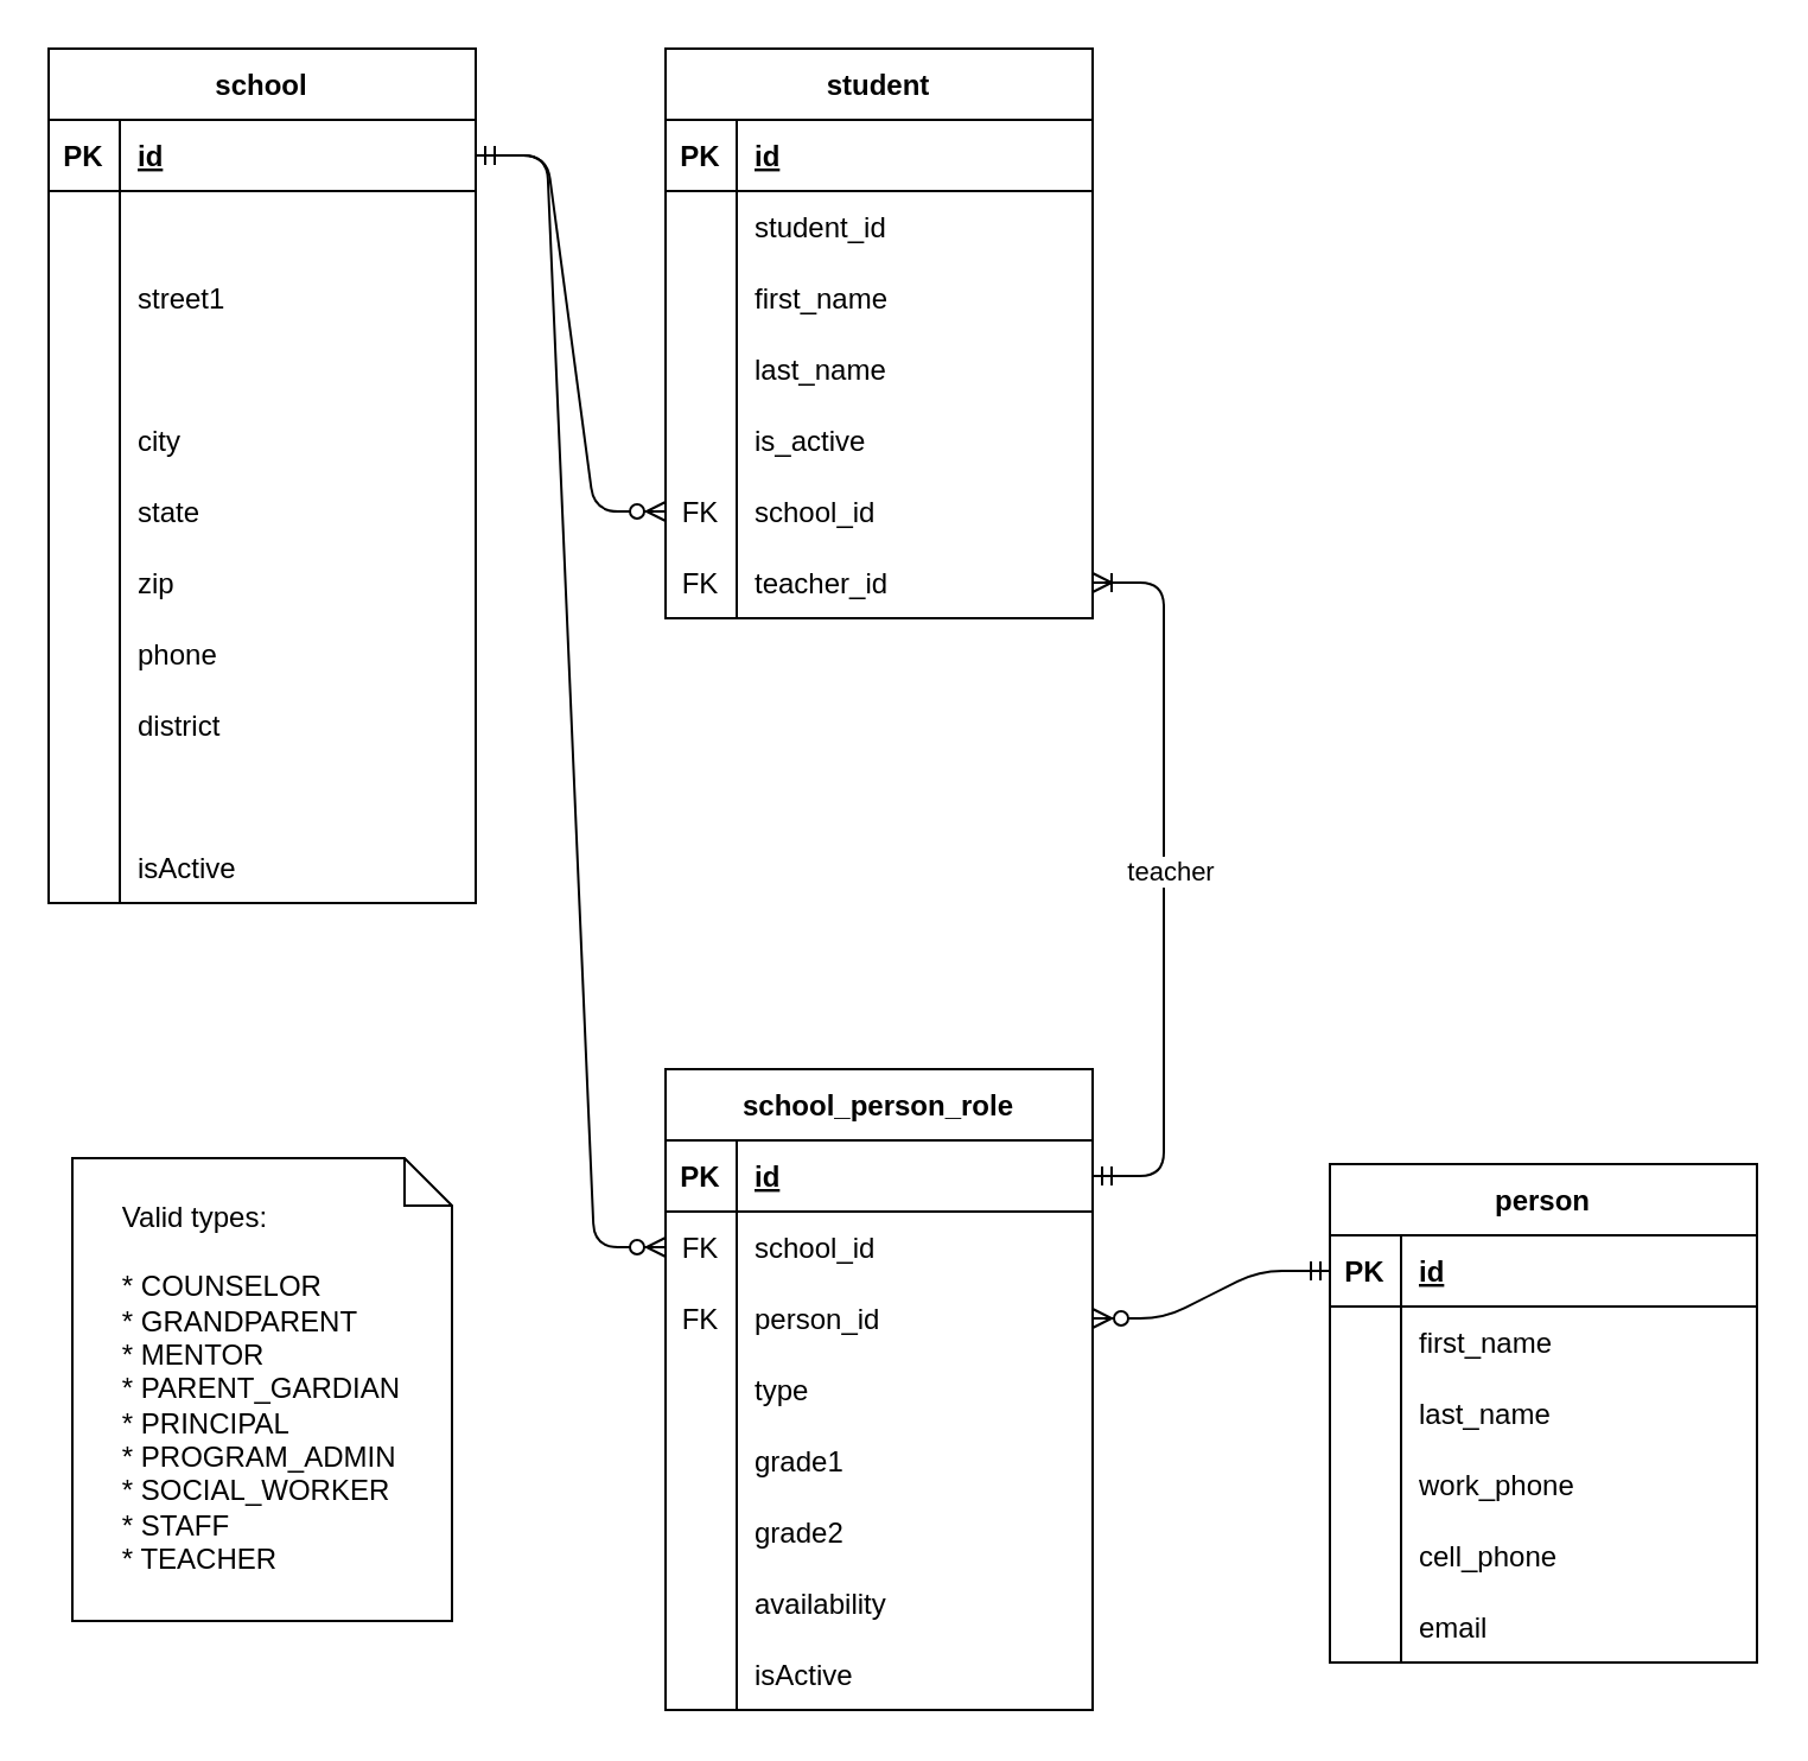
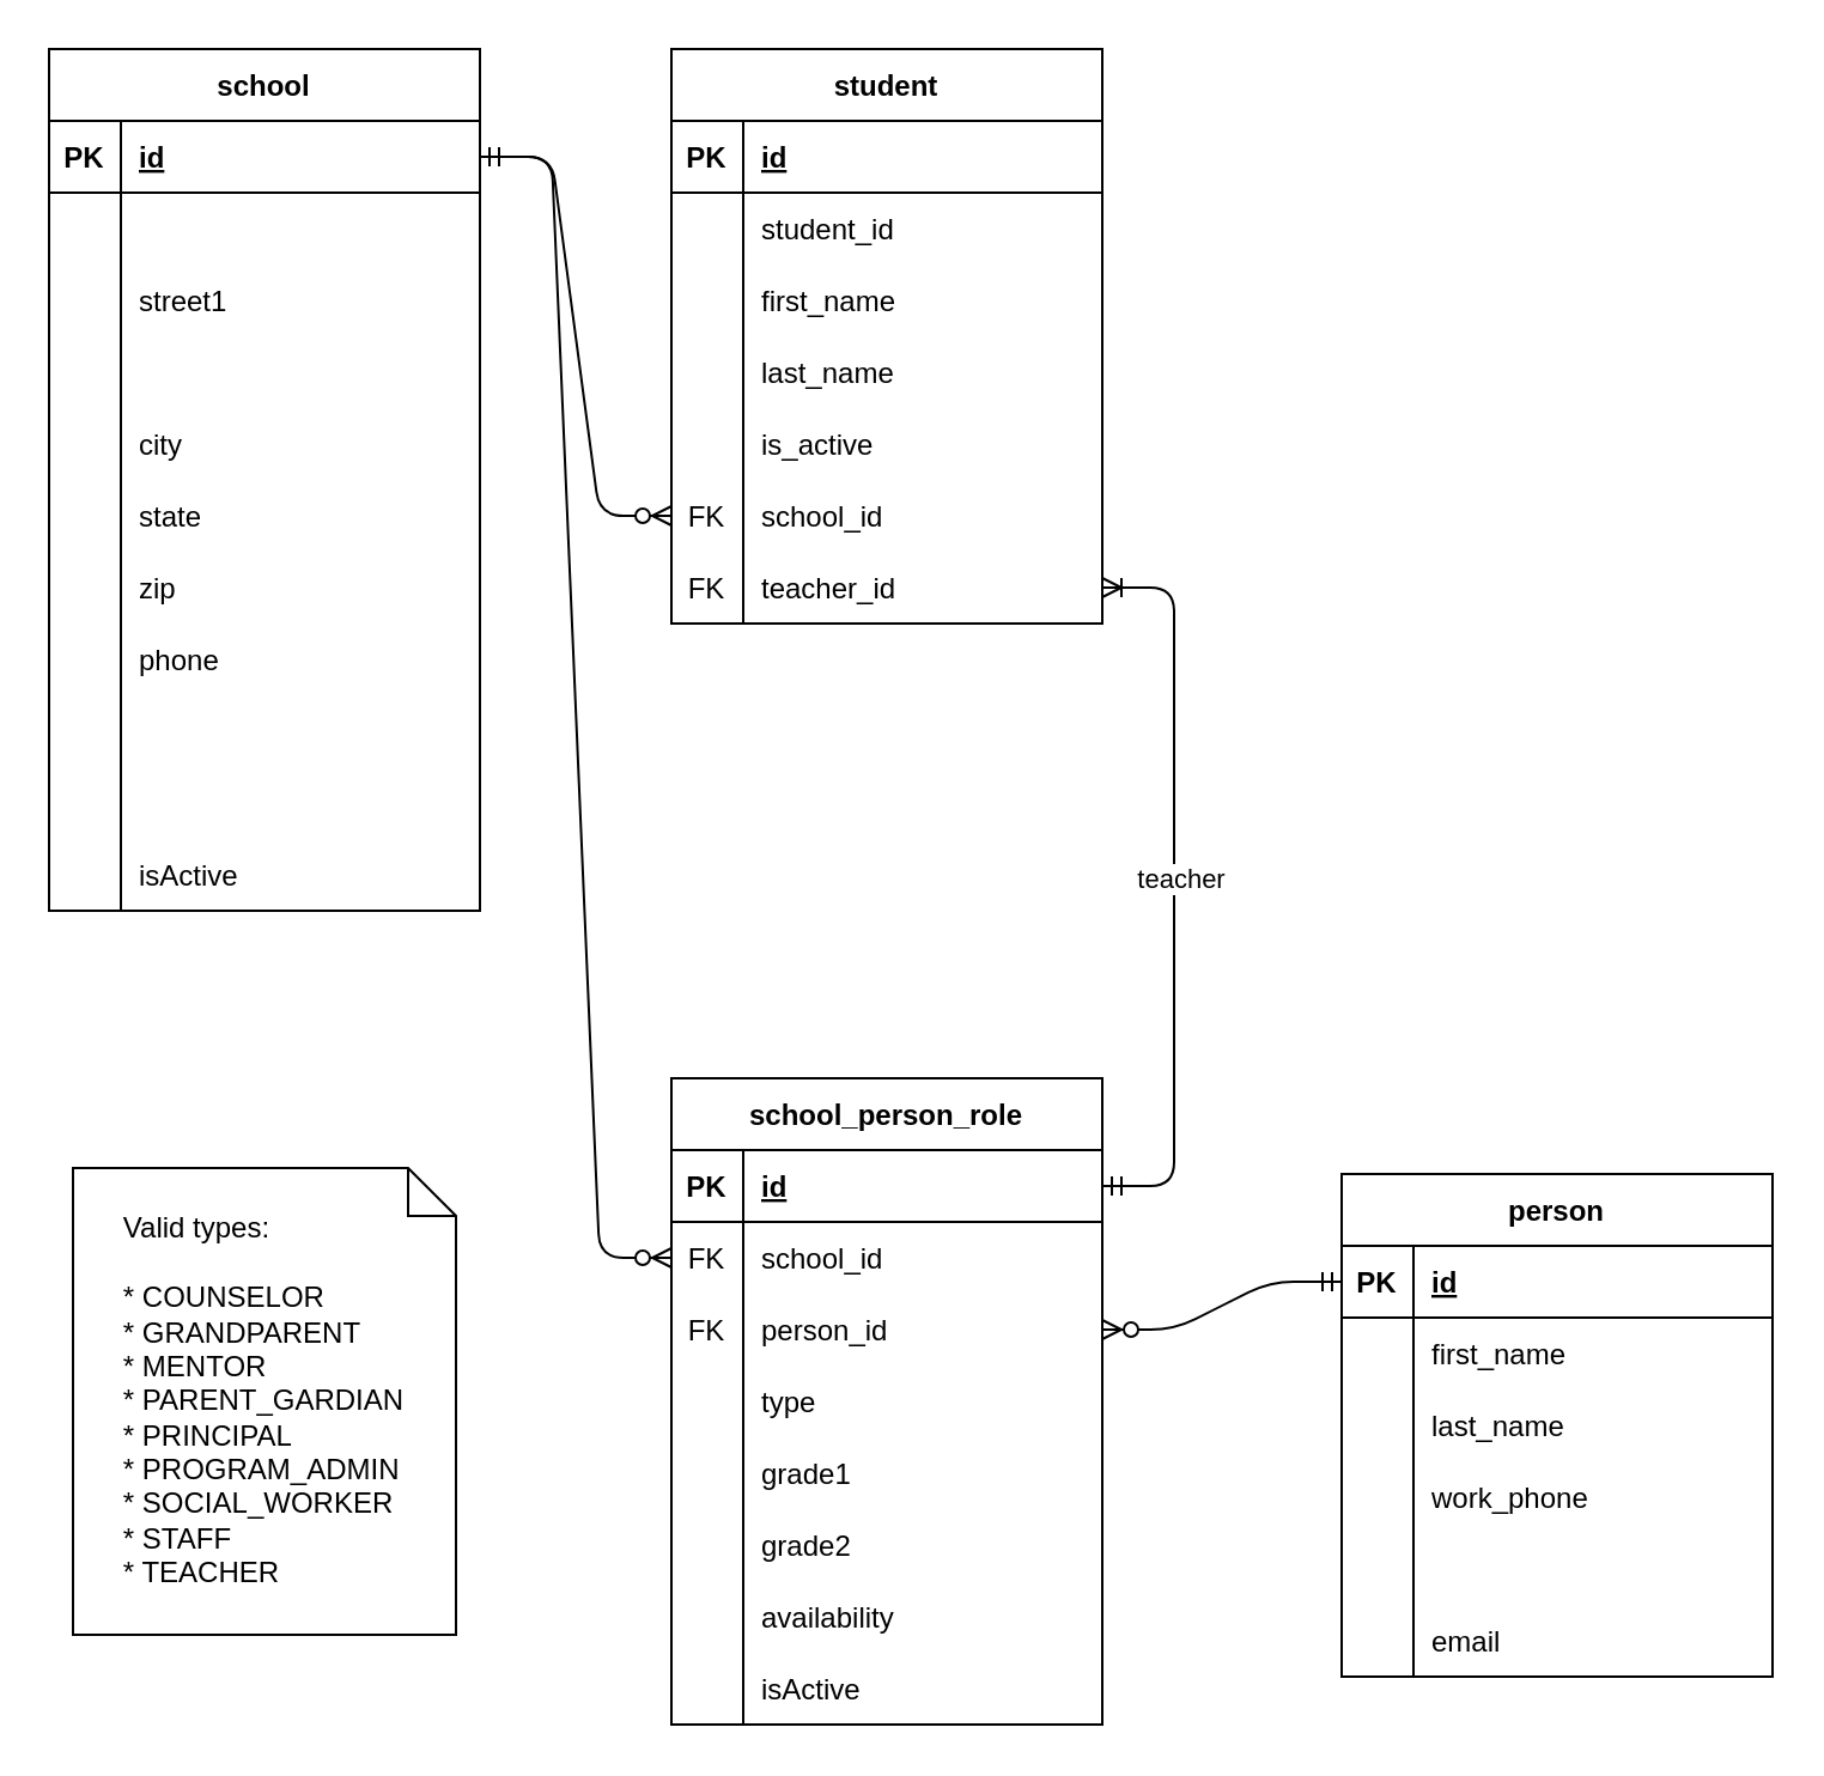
- <mxCell id="99" value="district" style="shape=partialRectangle;connectable=0;fillColor=none;top=0;left=0;bottom=0;right=0;align=left;spacingLeft=6;overflow=hidden;" parent="97" vertex="1"><mxGeometry x="30" width="150" height="30" as="geometry" /></mxCell>
- <mxCell id="70" value="cell_phone" style="shape=partialRectangle;connectable=0;fillColor=none;top=0;left=0;bottom=0;right=0;align=left;spacingLeft=6;overflow=hidden;" parent="68" vertex="1"><mxGeometry x="30" width="150" height="30" as="geometry" /></mxCell>
